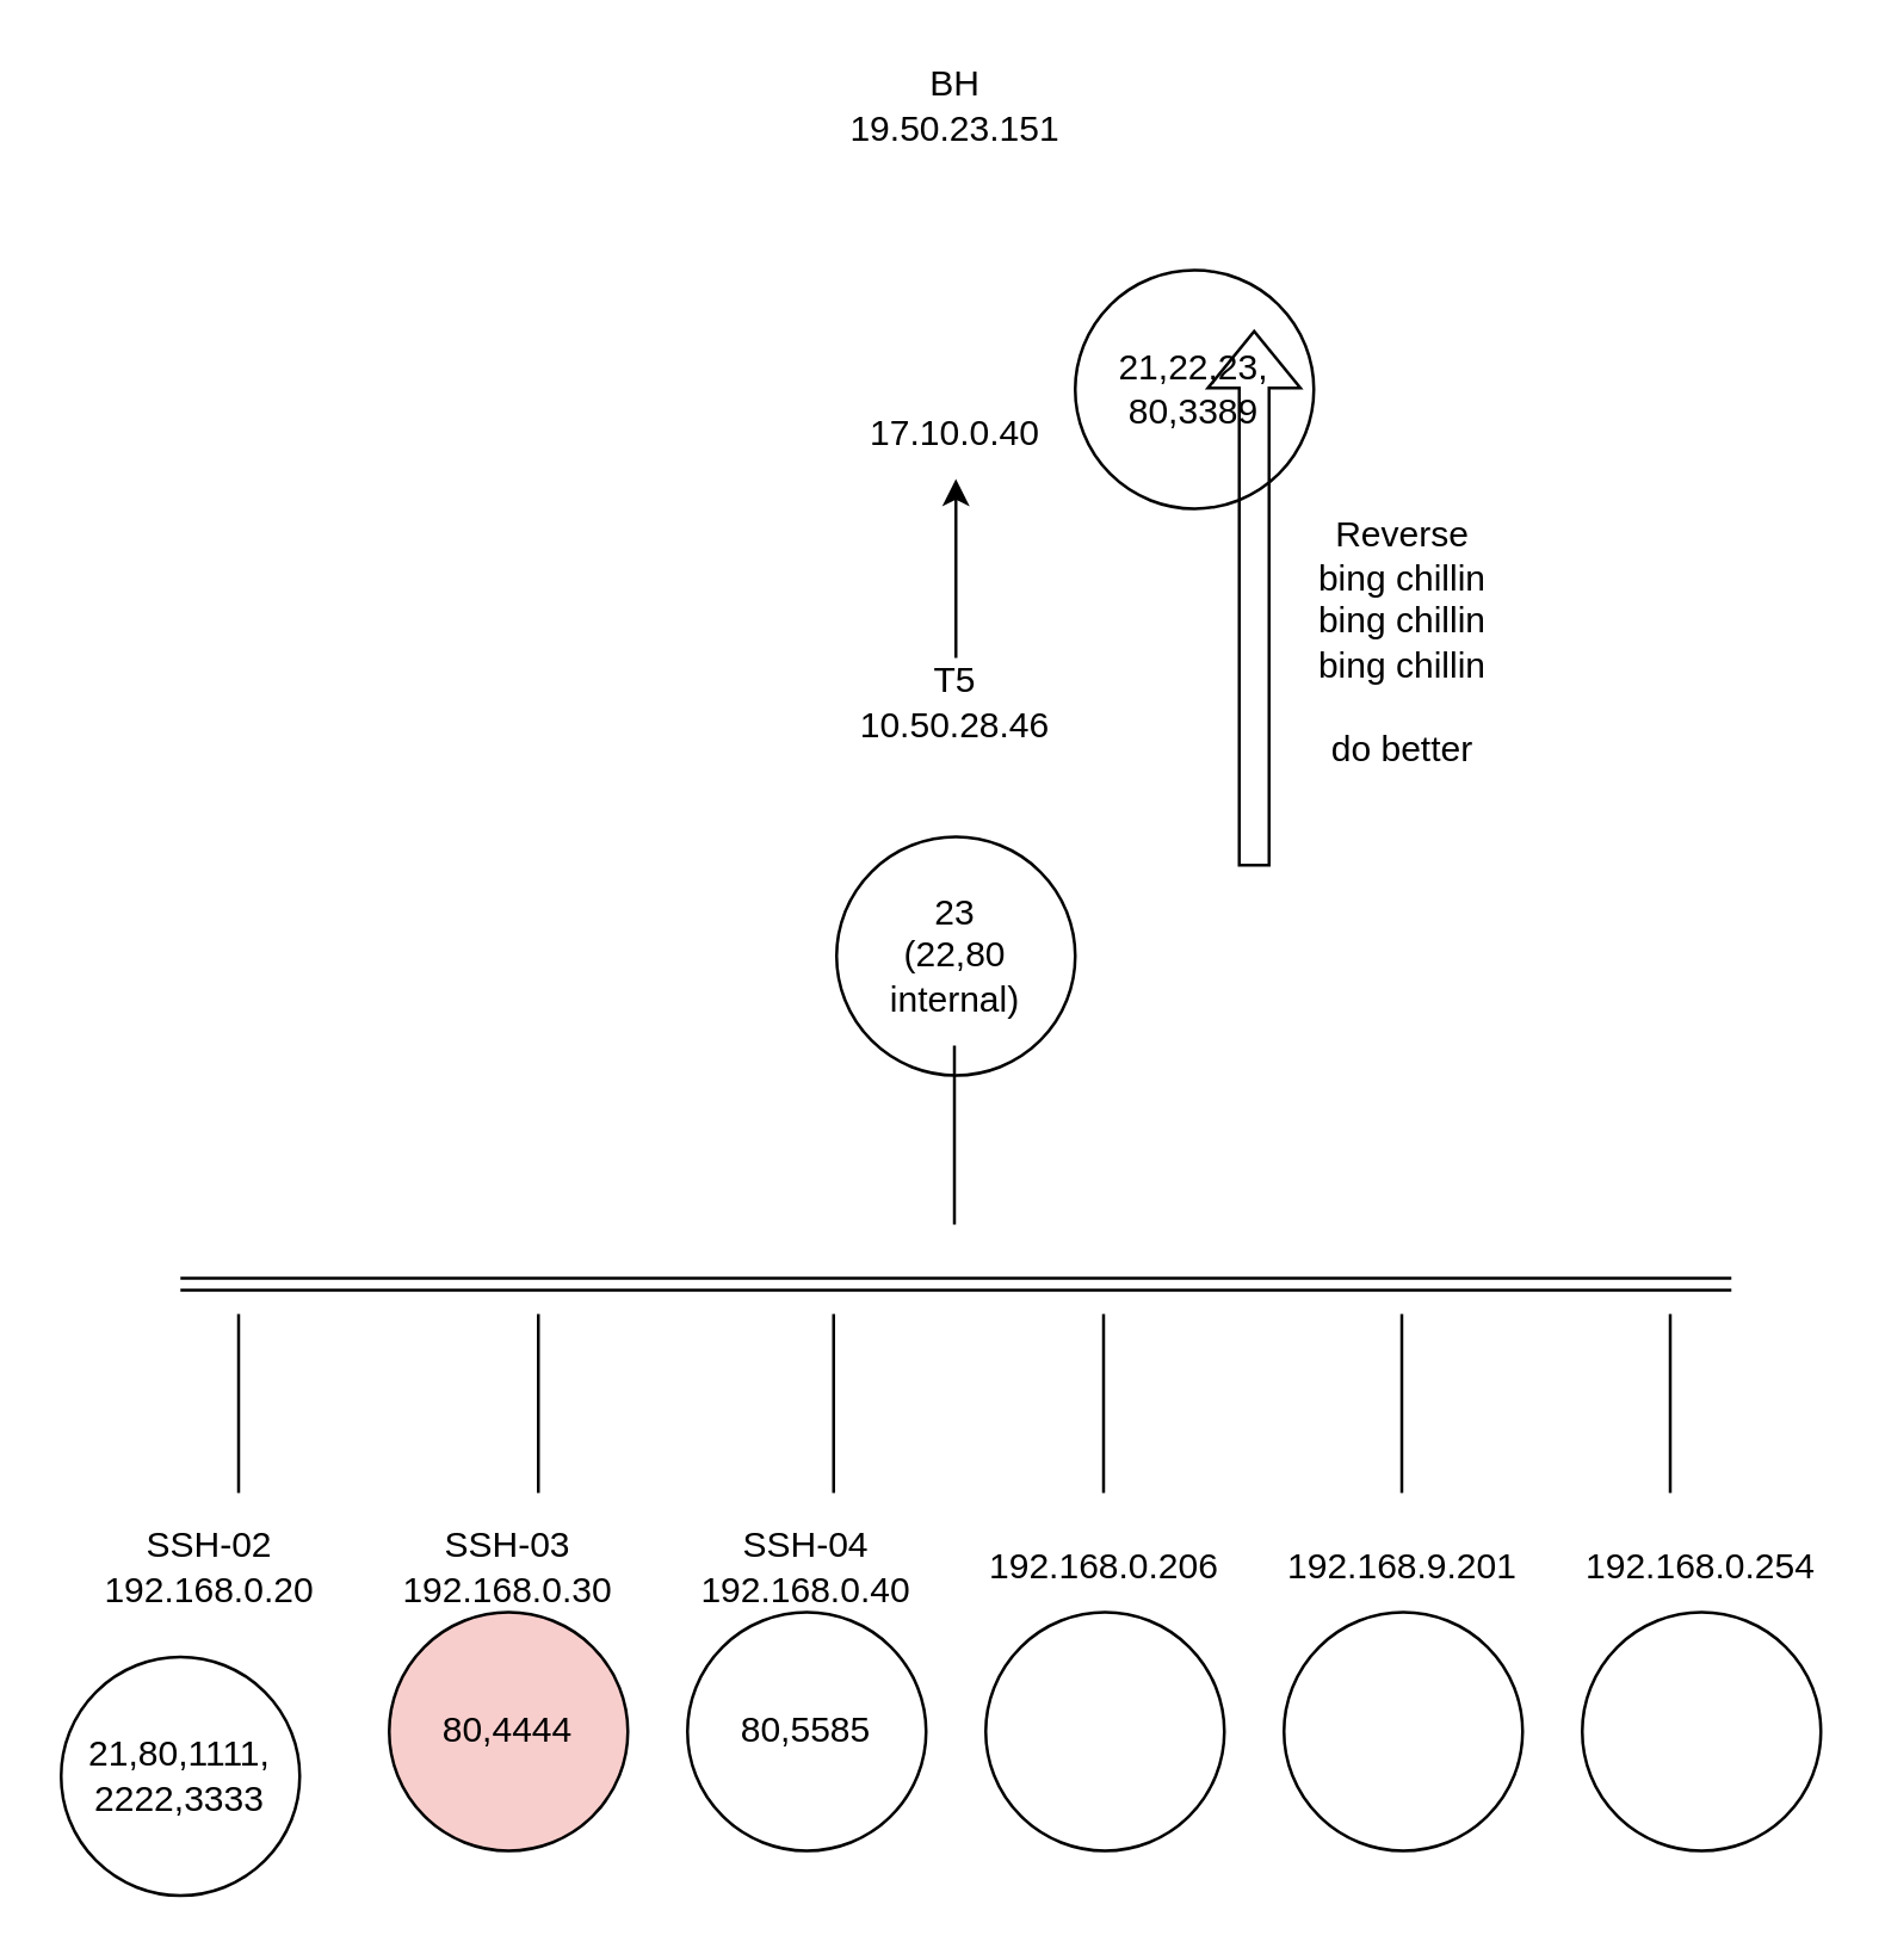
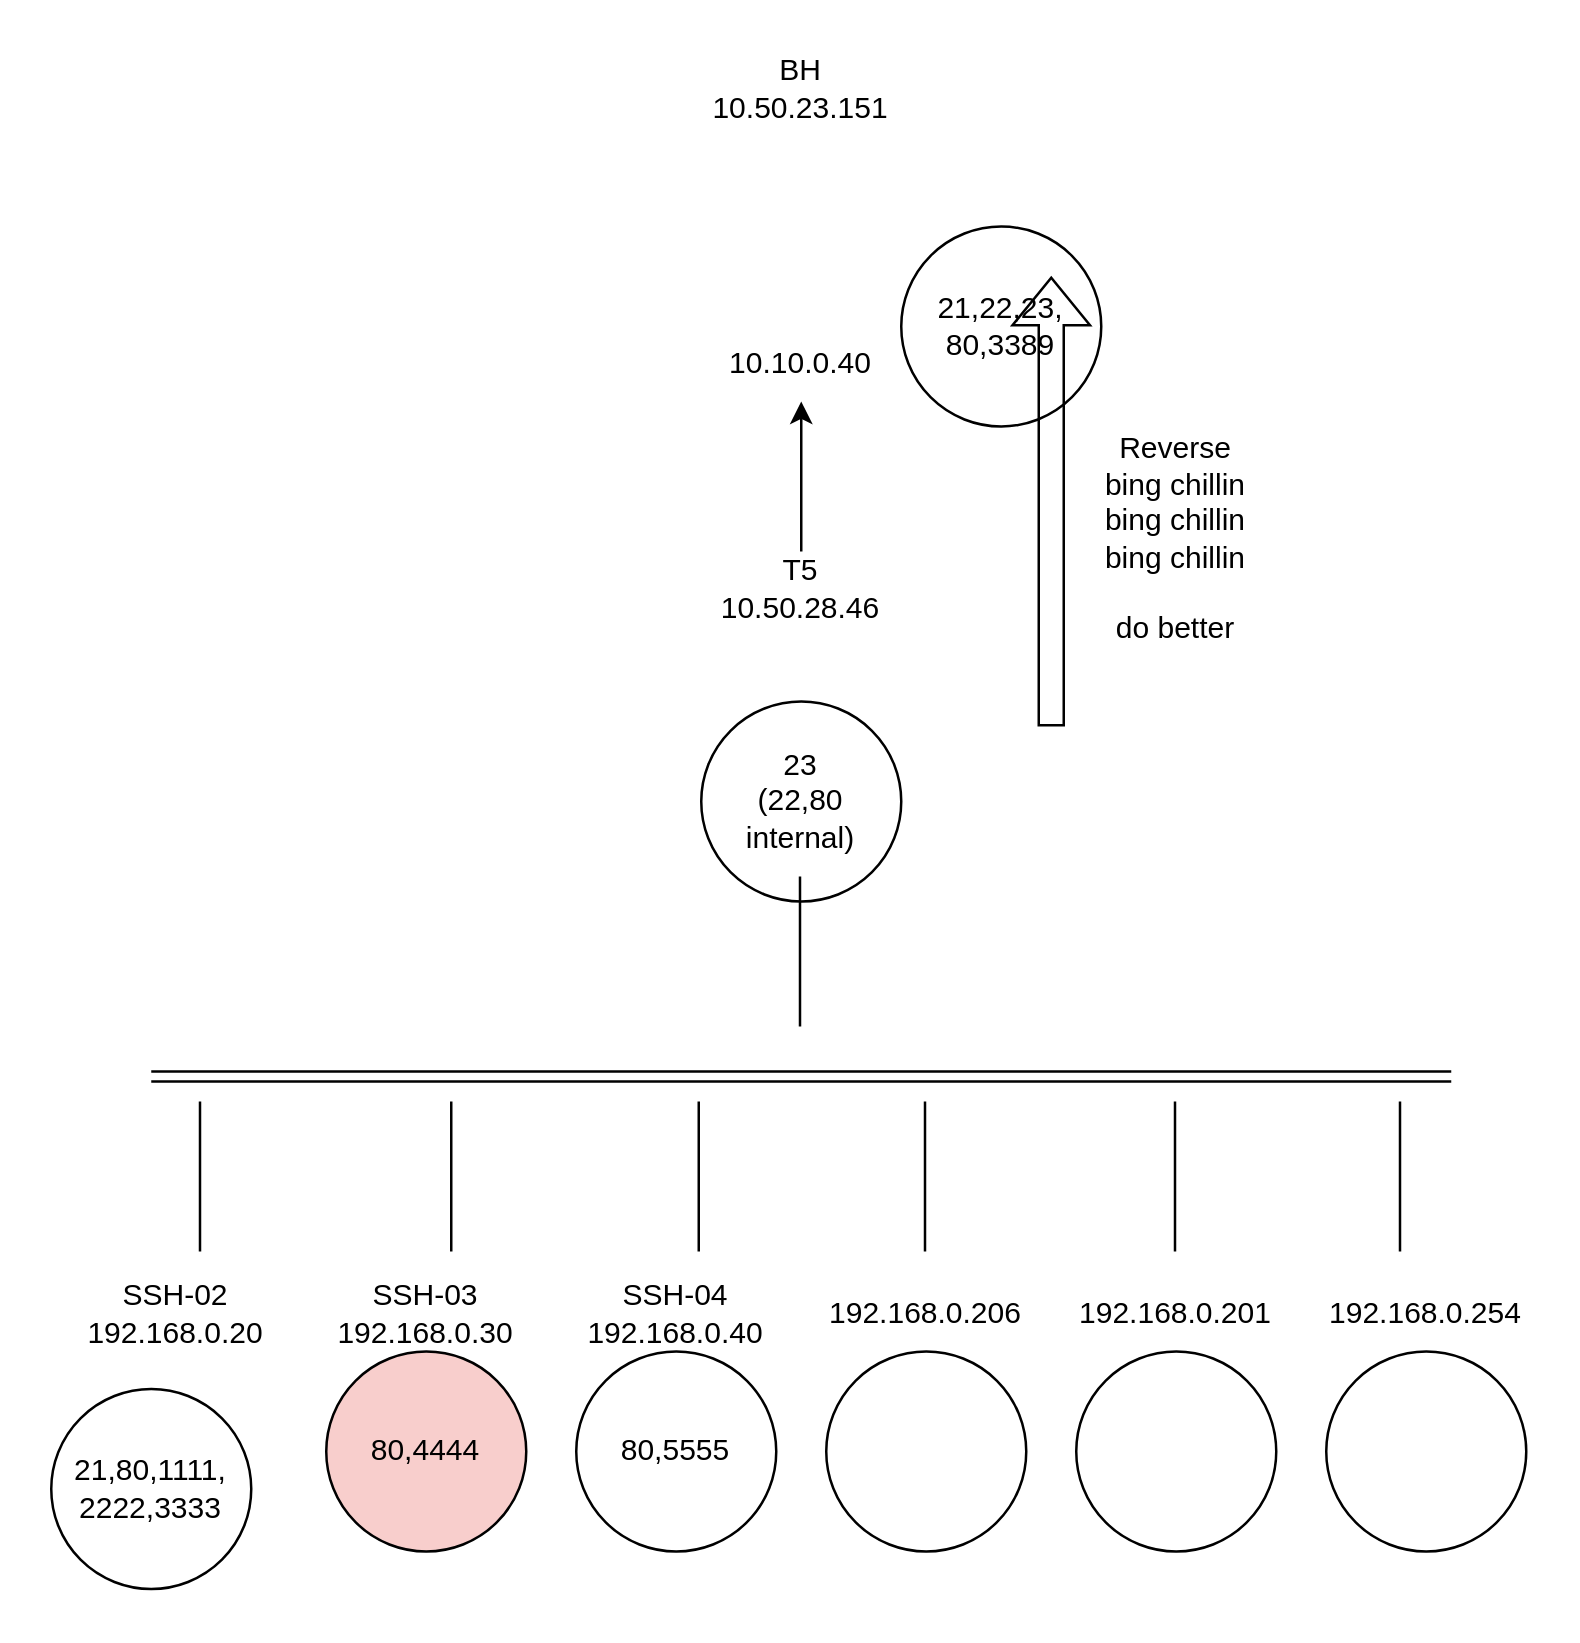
- <mxCell id="3" value="&lt;div&gt;BH&lt;/div&gt;&lt;div&gt;19.50.23.151&lt;/div&gt;" style="text;html=1;align=center;verticalAlign=middle;whiteSpace=wrap;rounded=0;" vertex="1" parent="1"><mxGeometry x="290" y="20" width="60" height="30" as="geometry" /></mxCell>
+ <mxCell id="3" value="&lt;div&gt;BH&lt;/div&gt;&lt;div&gt;10.50.23.151&lt;/div&gt;" style="text;html=1;align=center;verticalAlign=middle;whiteSpace=wrap;rounded=0;" vertex="1" parent="1"><mxGeometry x="290" y="20" width="60" height="30" as="geometry" /></mxCell>
- <mxCell id="4" value="17.10.0.40" style="text;html=1;align=center;verticalAlign=middle;whiteSpace=wrap;rounded=0;" vertex="1" parent="1"><mxGeometry x="290" y="130" width="60" height="30" as="geometry" /></mxCell>
+ <mxCell id="4" value="10.10.0.40" style="text;html=1;align=center;verticalAlign=middle;whiteSpace=wrap;rounded=0;" vertex="1" parent="1"><mxGeometry x="290" y="130" width="60" height="30" as="geometry" /></mxCell>
- <mxCell id="26" value="192.168.9.201" style="text;html=1;align=center;verticalAlign=middle;whiteSpace=wrap;rounded=0;" vertex="1" parent="1"><mxGeometry x="440" y="510" width="60" height="30" as="geometry" /></mxCell>
+ <mxCell id="26" value="192.168.0.201" style="text;html=1;align=center;verticalAlign=middle;whiteSpace=wrap;rounded=0;" vertex="1" parent="1"><mxGeometry x="440" y="510" width="60" height="30" as="geometry" /></mxCell>
- <mxCell id="12" value="80,5585" style="ellipse;whiteSpace=wrap;html=1;aspect=fixed;" vertex="1" parent="1"><mxGeometry x="230" y="540" width="80" height="80" as="geometry" /></mxCell>
+ <mxCell id="12" value="80,5555" style="ellipse;whiteSpace=wrap;html=1;aspect=fixed;" vertex="1" parent="1"><mxGeometry x="230" y="540" width="80" height="80" as="geometry" /></mxCell>
